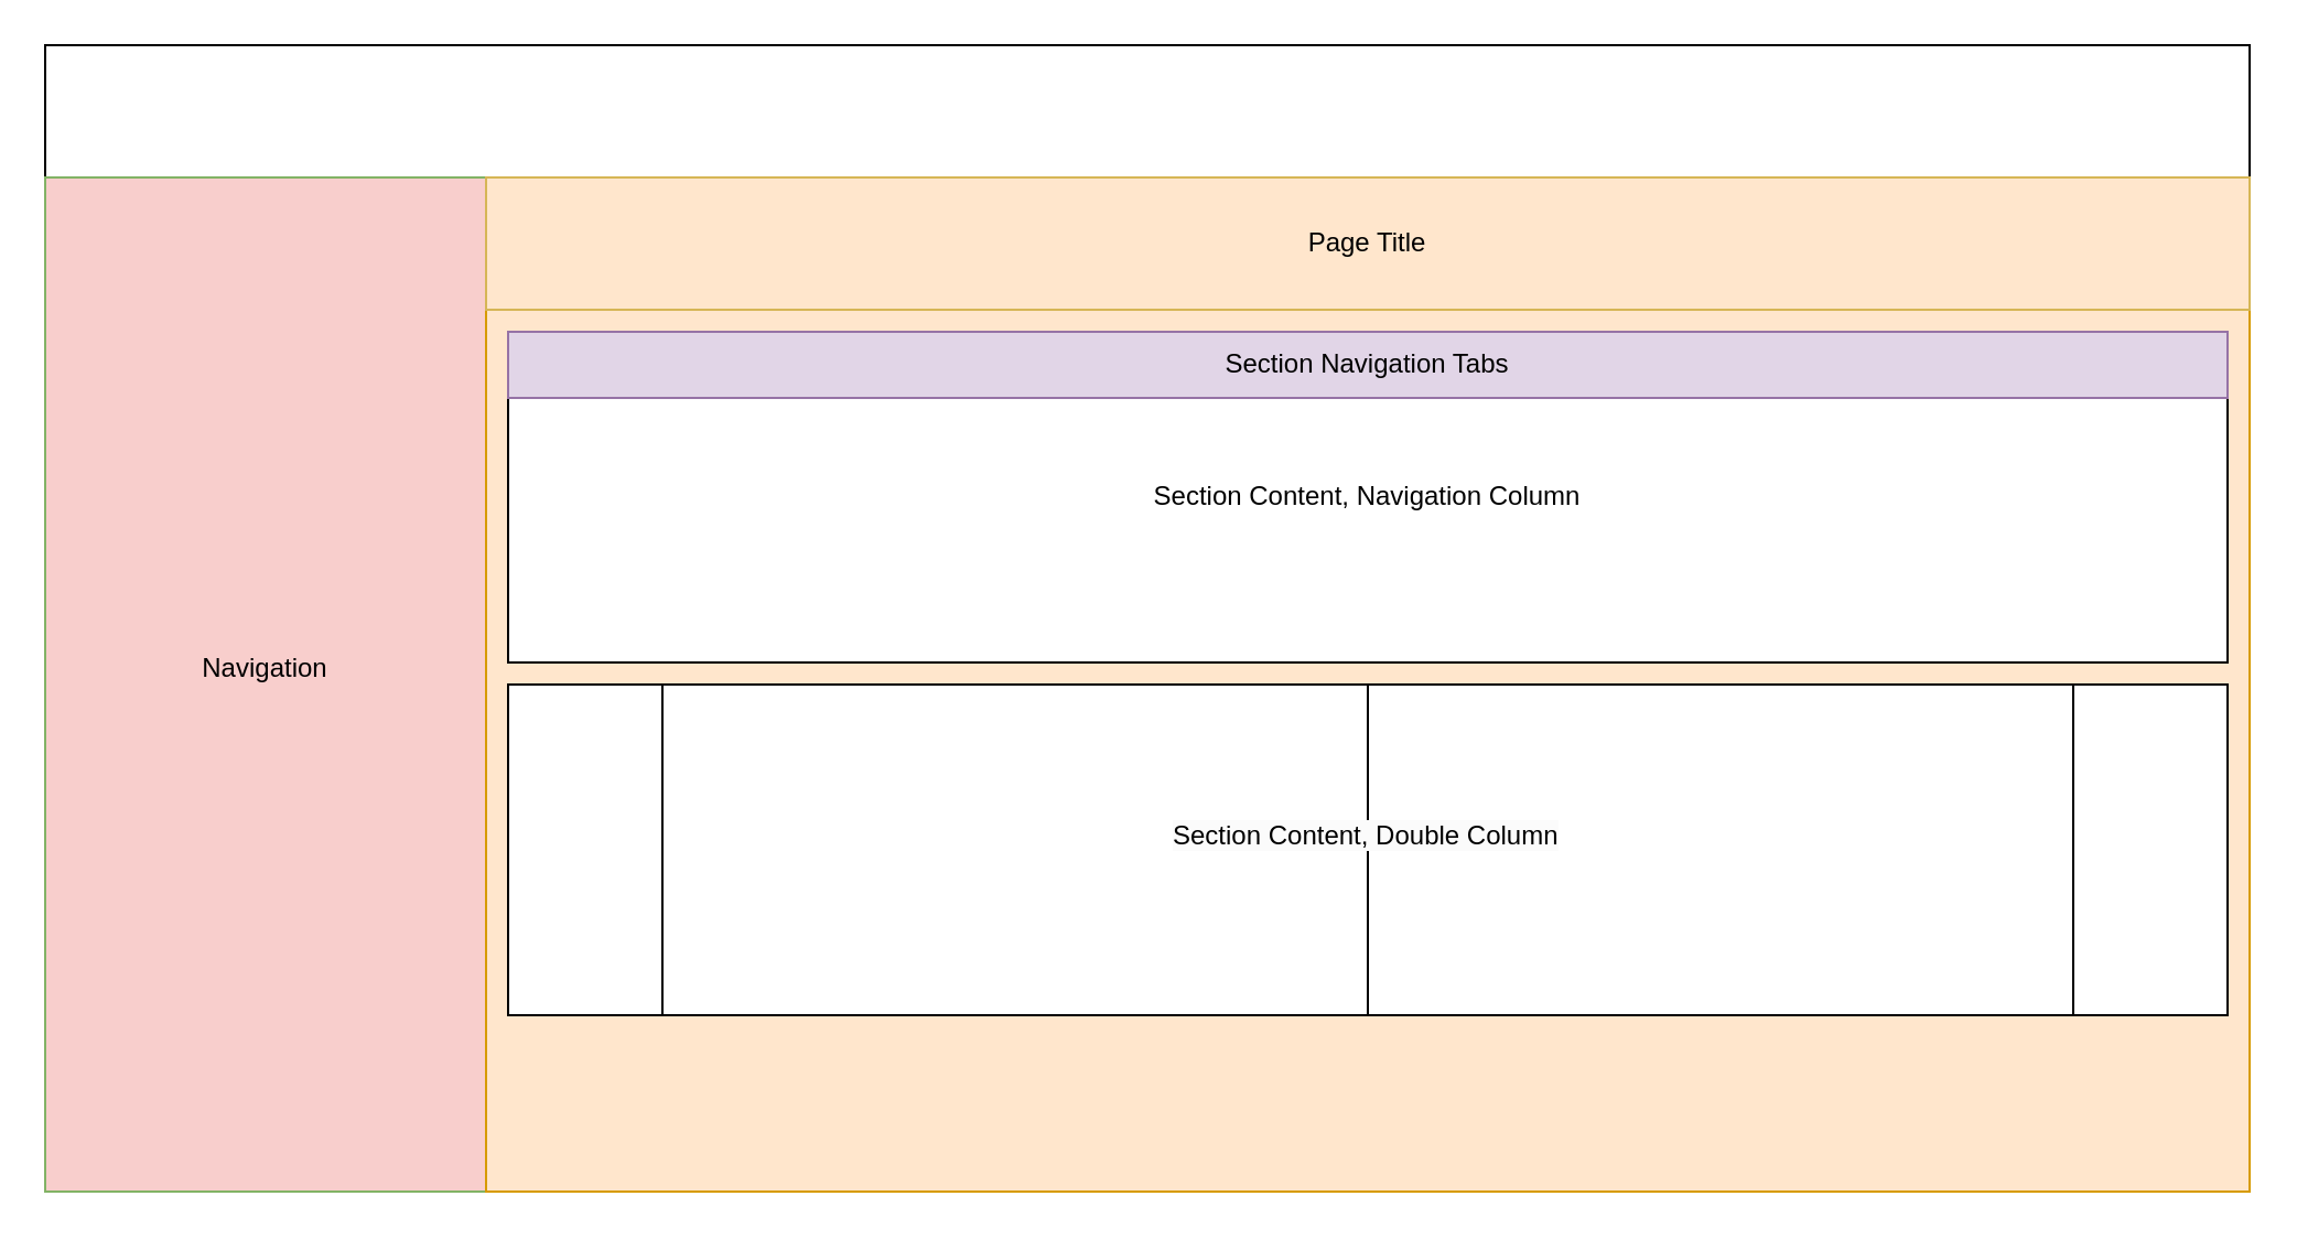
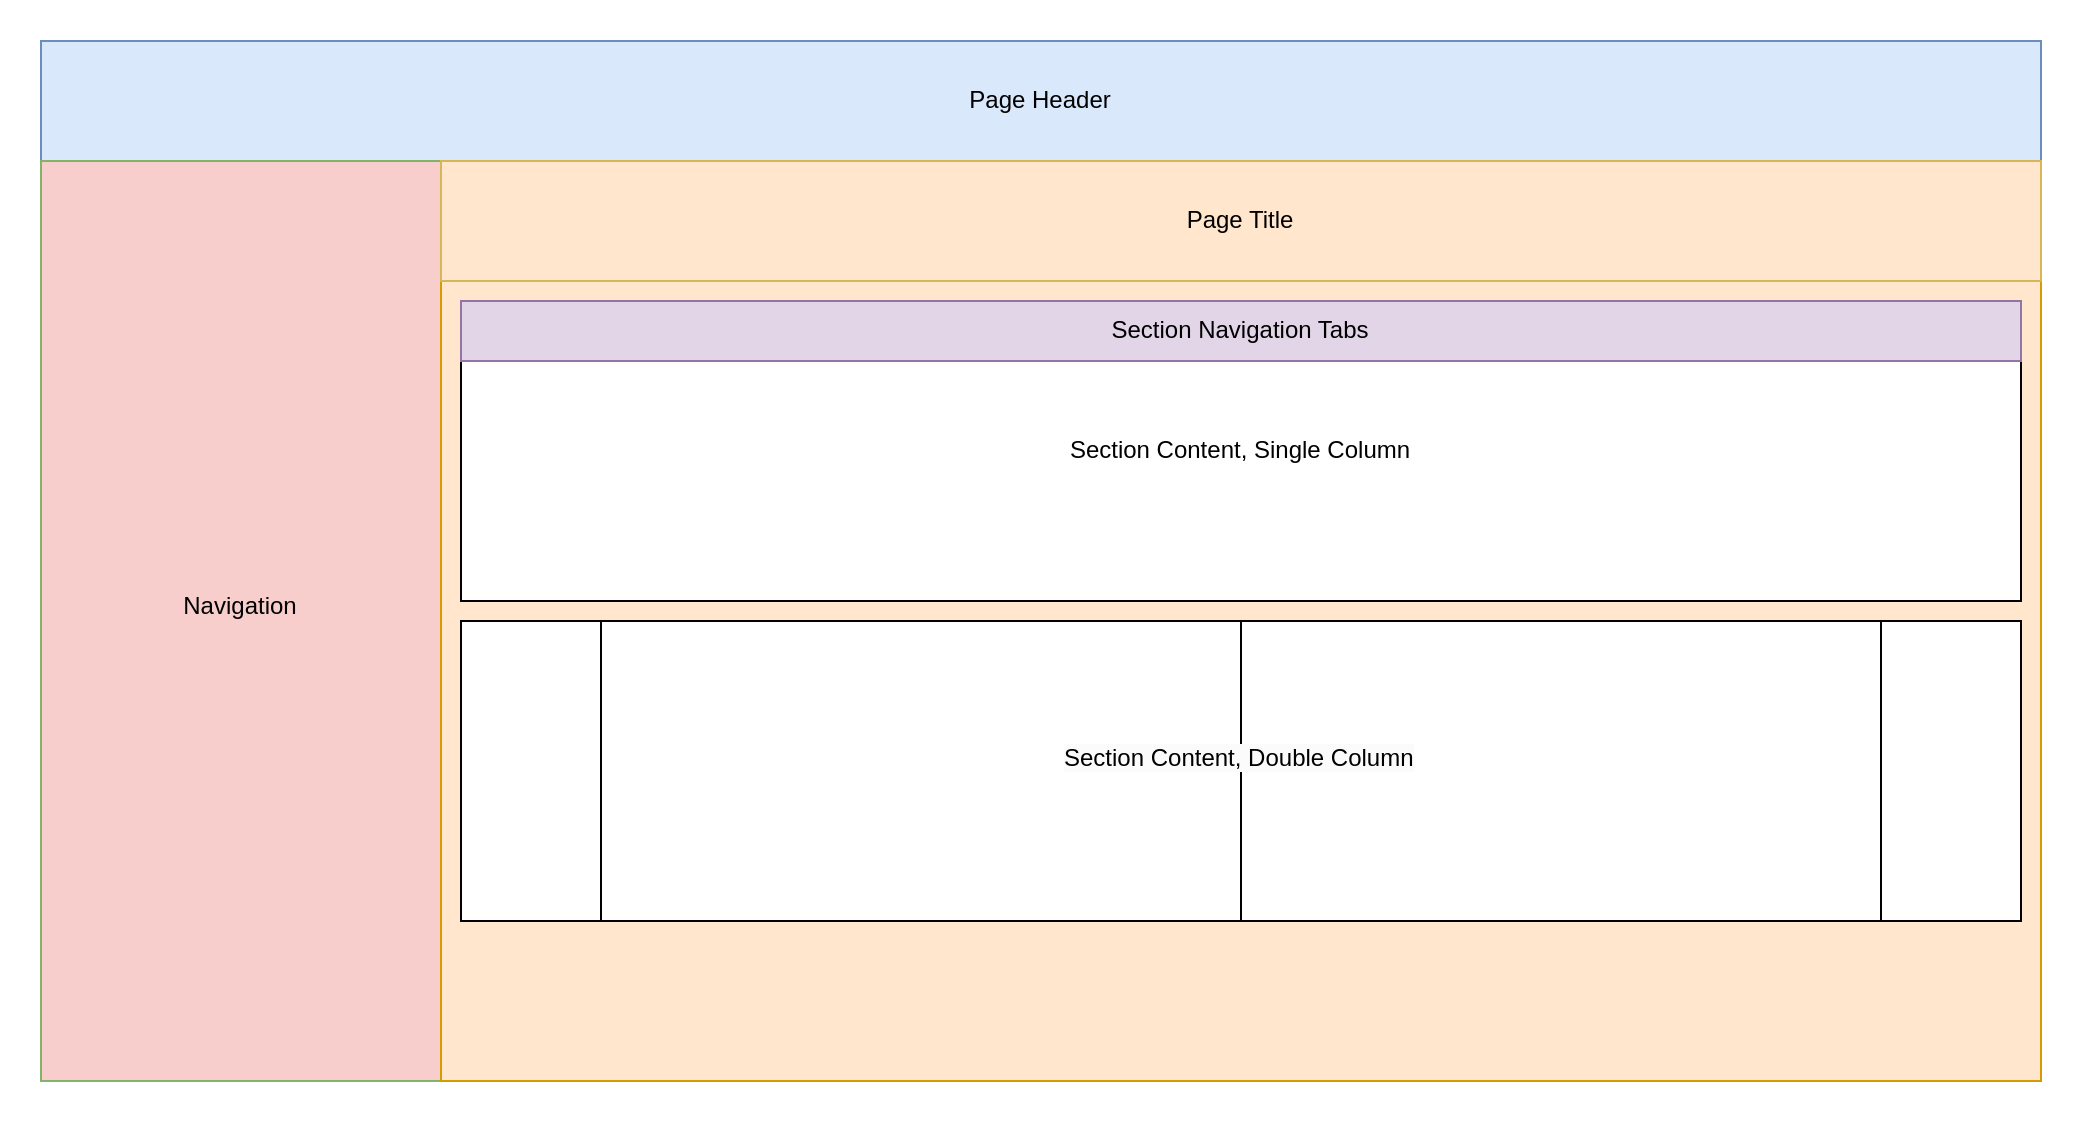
+ <mxCell id="3" value="Page Header" style="rounded=0;whiteSpace=wrap;html=1;fillColor=#dae8fc;strokeColor=#6c8ebf;" vertex="1" parent="1"><mxGeometry x="20" y="20" width="1000" height="60" as="geometry" /></mxCell>
- <mxCell id="7" value="Section Content, Navigation Column" style="rounded=0;whiteSpace=wrap;html=1;" vertex="1" parent="1"><mxGeometry x="230" y="150" width="780" height="150" as="geometry" /></mxCell>
+ <mxCell id="7" value="Section Content, Single Column" style="rounded=0;whiteSpace=wrap;html=1;" vertex="1" parent="1"><mxGeometry x="230" y="150" width="780" height="150" as="geometry" /></mxCell>
